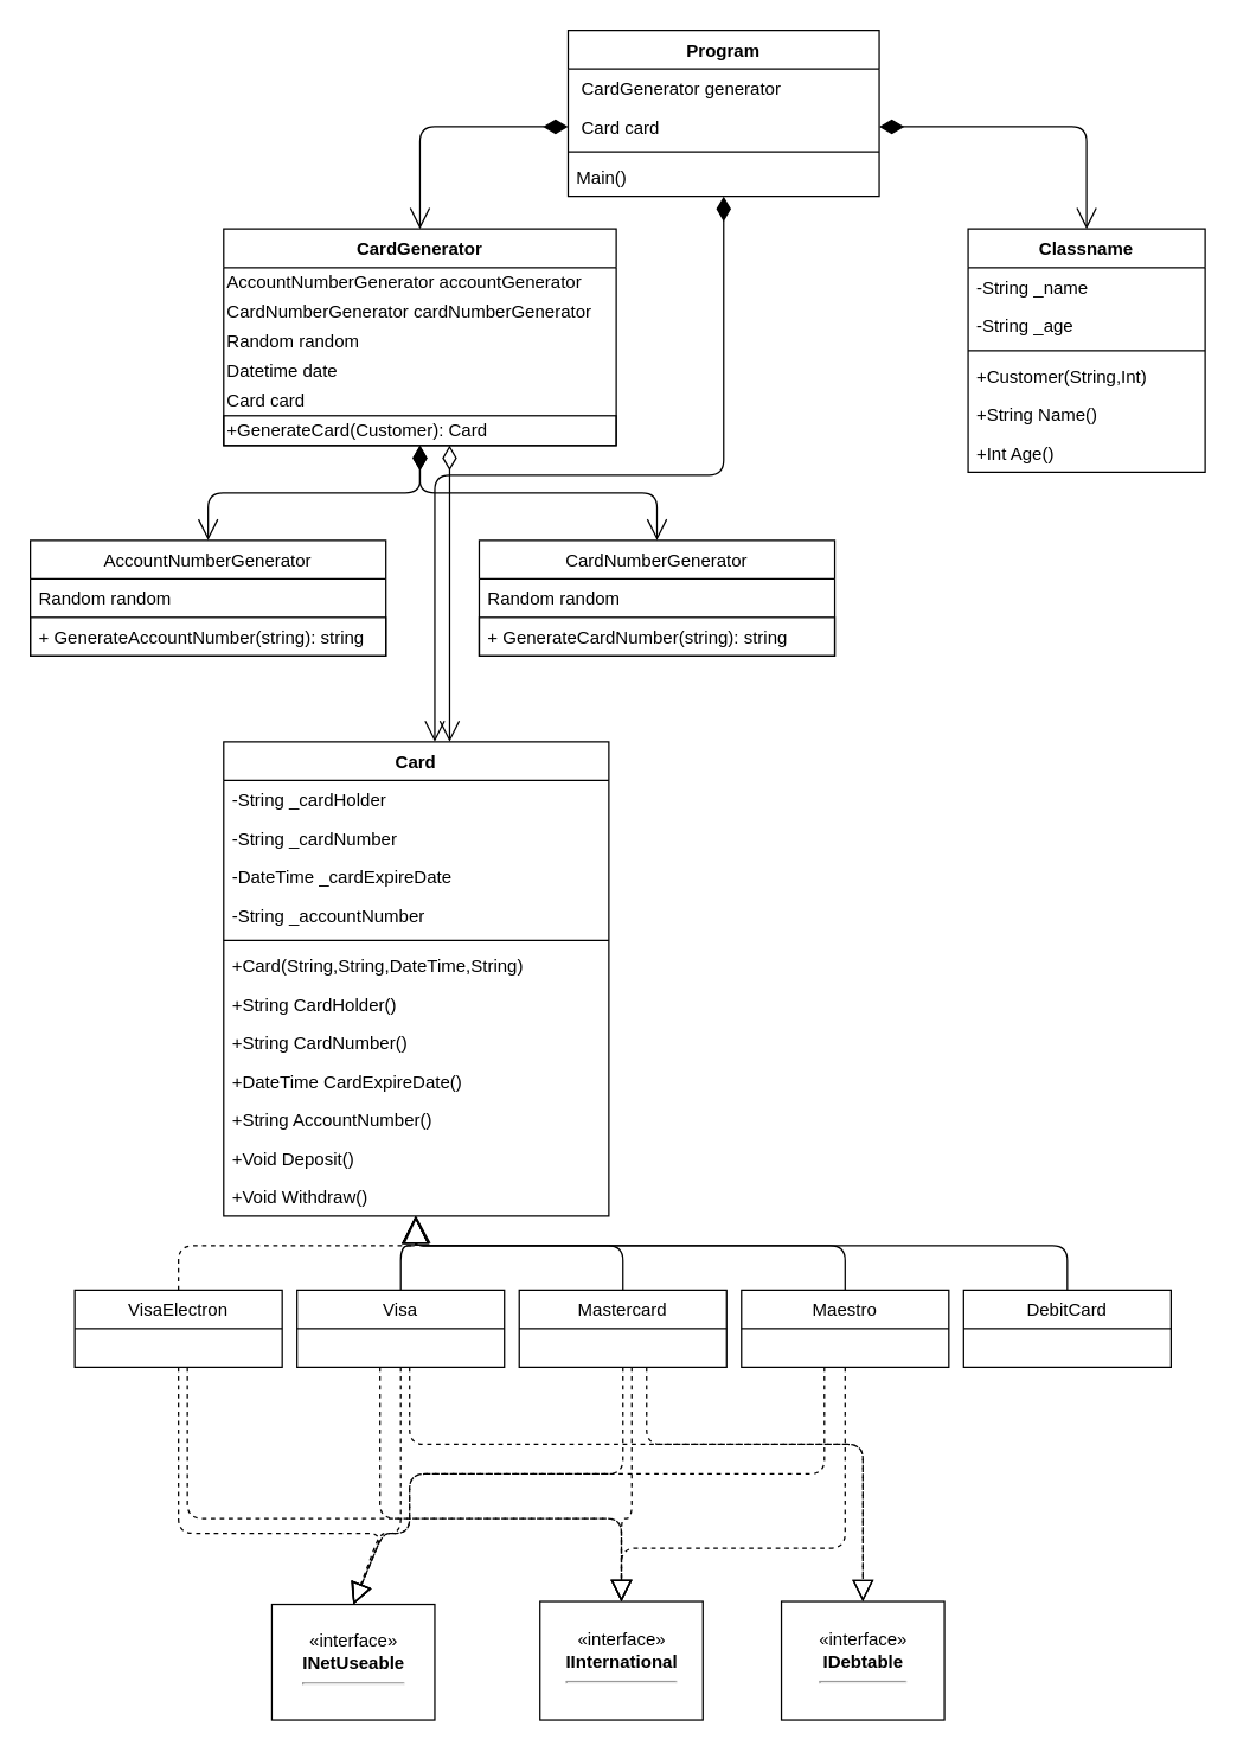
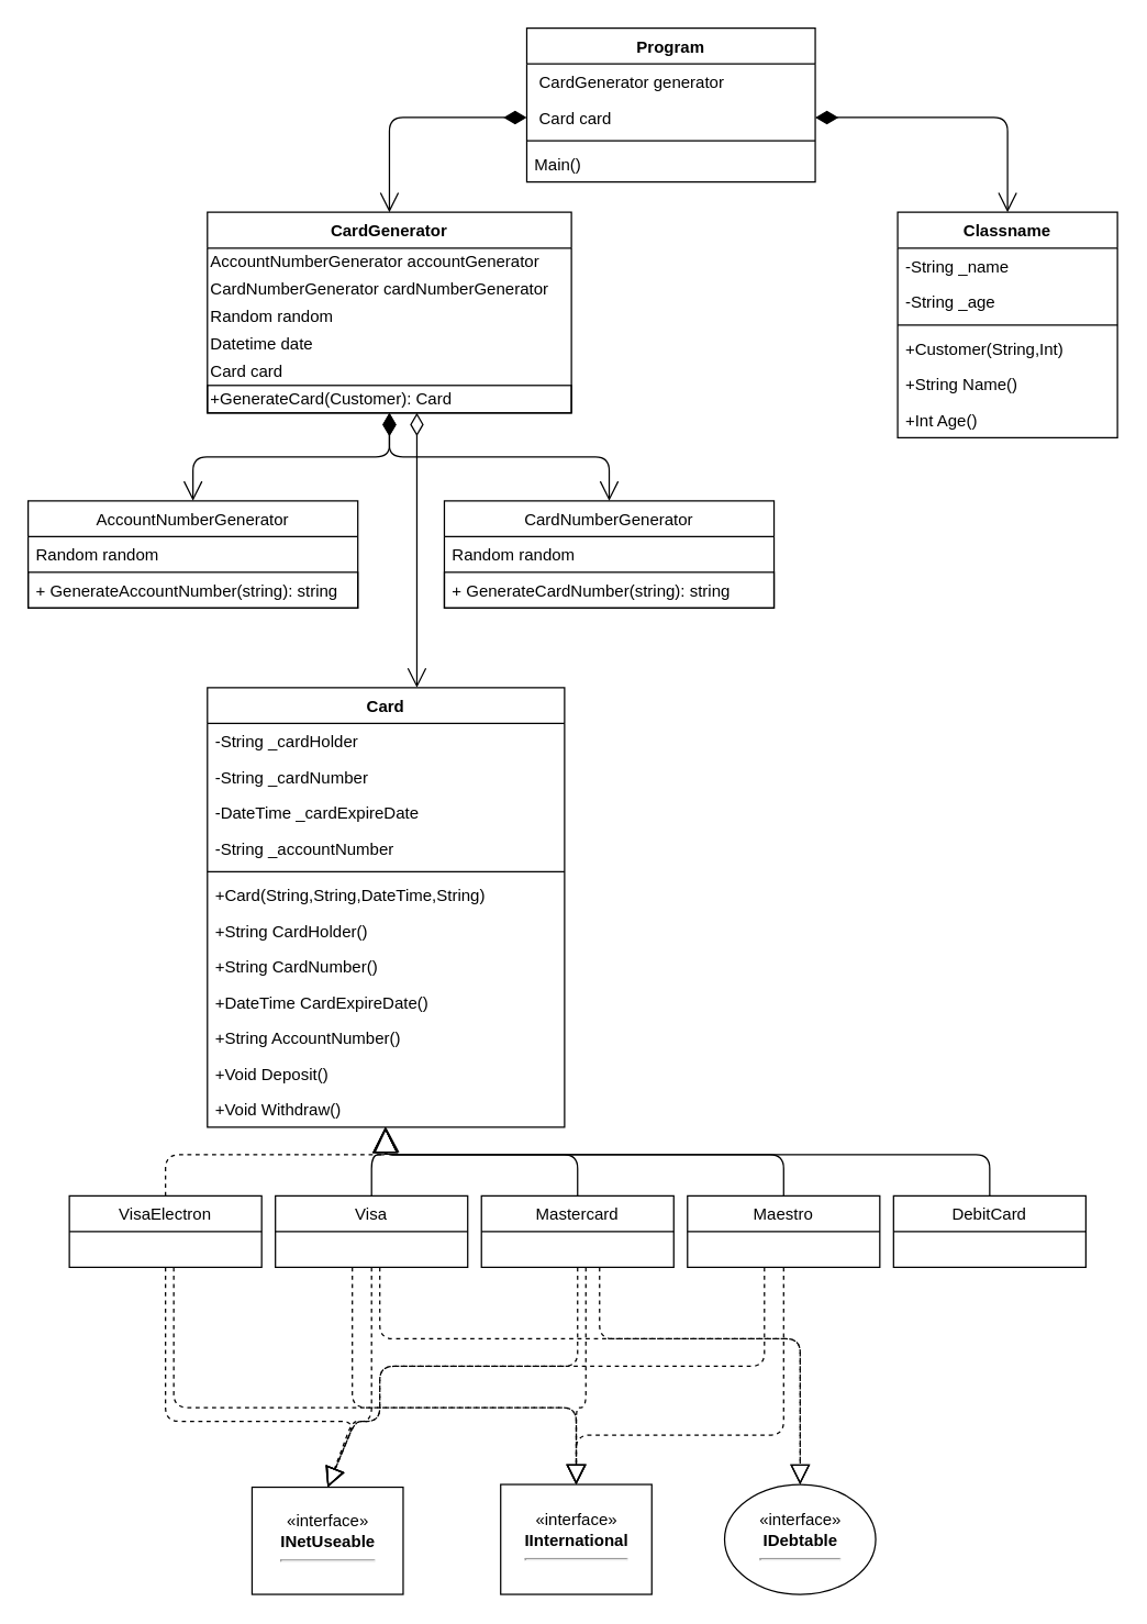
- <mxCell id="19" value="" style="endArrow=open;html=1;endSize=12;startArrow=diamondThin;startSize=14;startFill=1;edgeStyle=orthogonalEdgeStyle;align=left;verticalAlign=bottom;" edge="1" parent="1" source="26" target="44"><mxGeometry x="-0.5" y="20" relative="1" as="geometry"><mxPoint x="253" y="480" as="sourcePoint" /><mxPoint x="413" y="480" as="targetPoint" /><mxPoint as="offset" /><Array as="points"><mxPoint x="488" y="320" /><mxPoint x="293" y="320" /></Array></mxGeometry></mxCell>
- <mxCell id="4" value="«interface»&lt;br&gt;&lt;b&gt;IDebtable&lt;/b&gt;&lt;hr&gt;" style="html=1;" parent="1" vertex="1"><mxGeometry x="527" y="1080" width="110" height="80" as="geometry" /></mxCell>
+ <mxCell id="4" value="«interface»&lt;br&gt;&lt;b&gt;IDebtable&lt;/b&gt;&lt;hr&gt;" style="ellipse;html=1;" parent="1" vertex="1"><mxGeometry x="527" y="1080" width="110" height="80" as="geometry" /></mxCell>
